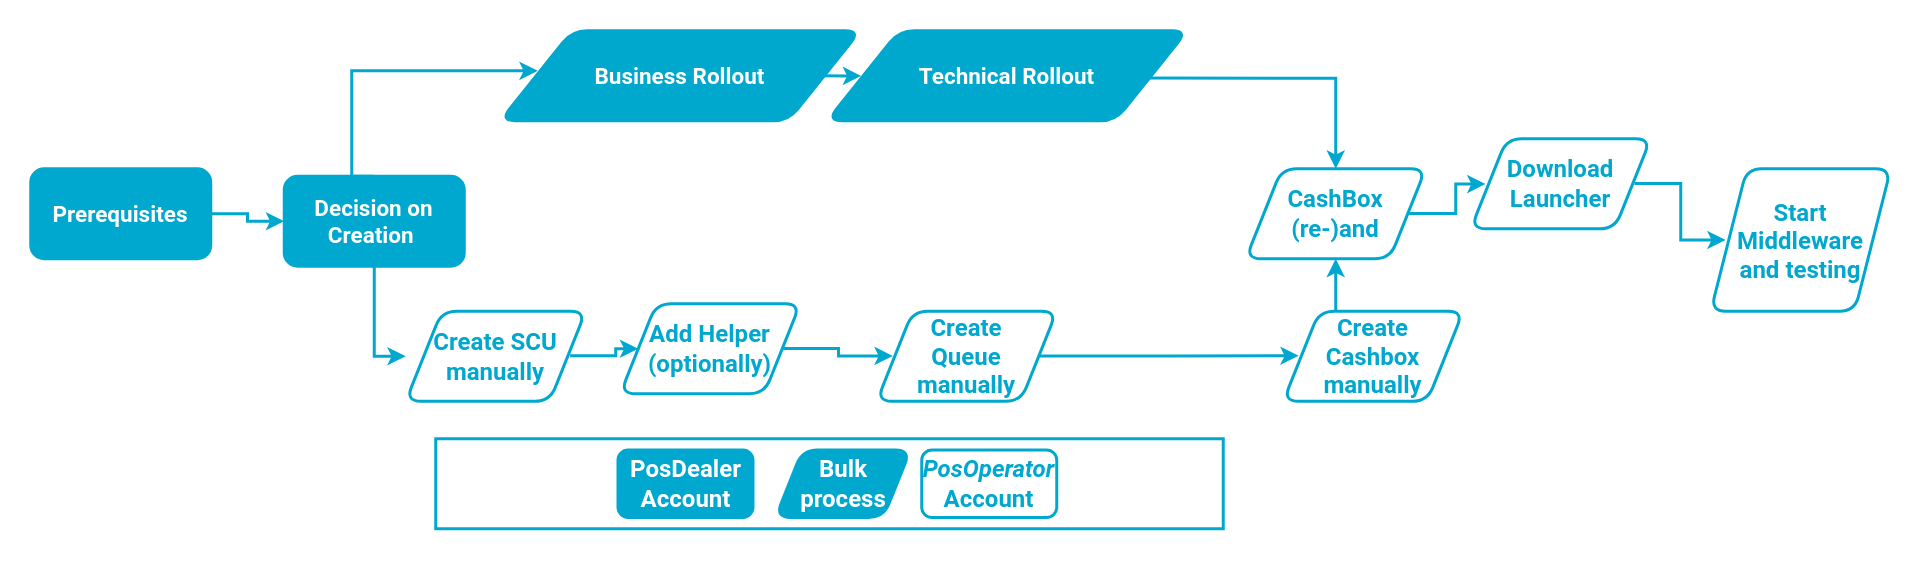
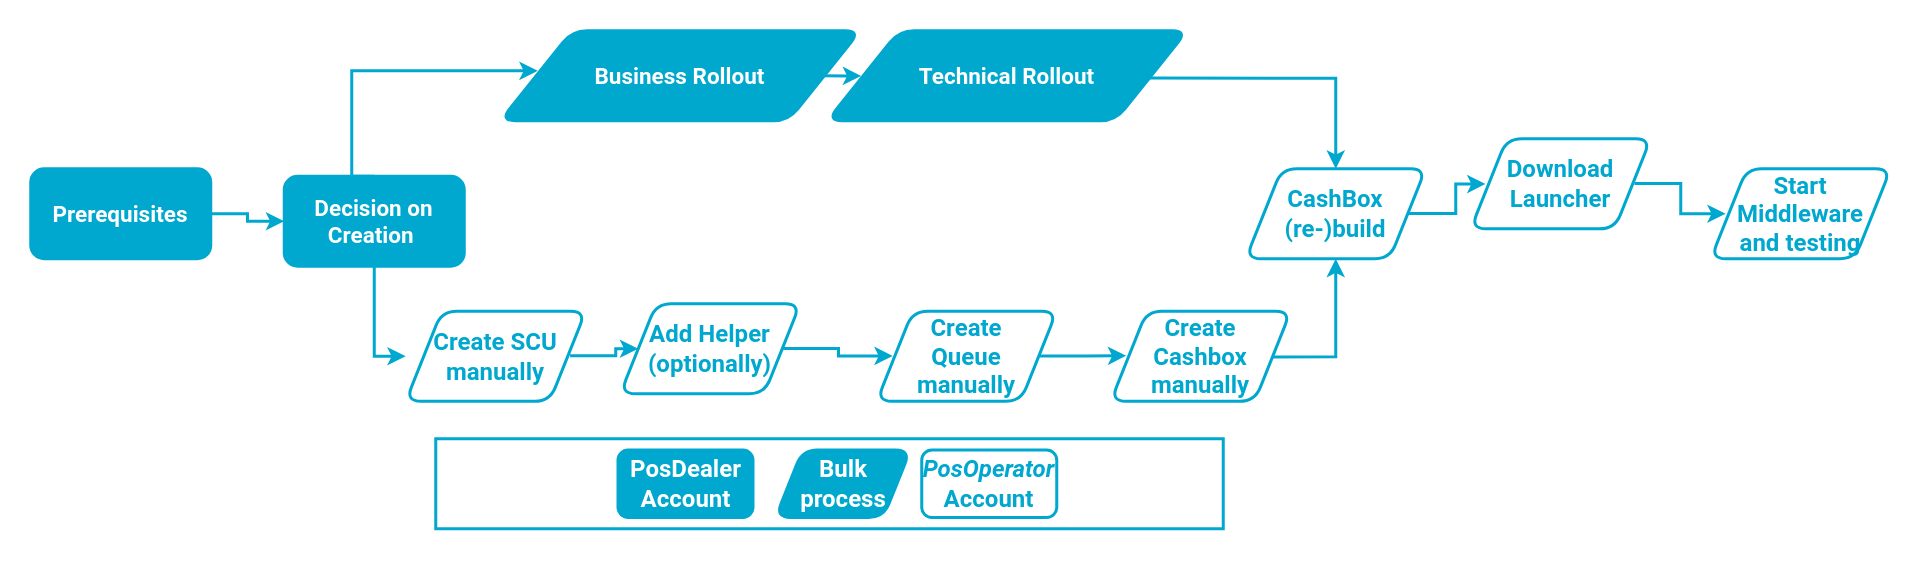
- <mxCell id="16" value="CashBox &lt;br&gt;(re-)and" style="shape=parallelogram;whiteSpace=wrap;html=1;rounded=1;fontFamily=Roboto;fontStyle=1;fontSize=16;fontColor=#00A7CE;strokeColor=#00A7CE;strokeWidth=2;" parent="1" vertex="1"><mxGeometry x="830" y="112" width="120" height="60" as="geometry" /></mxCell>
+ <mxCell id="16" value="CashBox &lt;br&gt;(re-)build" style="shape=parallelogram;whiteSpace=wrap;html=1;rounded=1;fontFamily=Roboto;fontStyle=1;fontSize=16;fontColor=#00A7CE;strokeColor=#00A7CE;strokeWidth=2;" parent="1" vertex="1"><mxGeometry x="830" y="112" width="120" height="60" as="geometry" /></mxCell>
- <mxCell id="23" value="&lt;div&gt;Start Middleware&lt;/div&gt;&lt;div&gt;and testing&lt;/div&gt;" style="shape=parallelogram;whiteSpace=wrap;html=1;rounded=1;fontFamily=Roboto;fontStyle=1;fontSize=16;fontColor=#00A7CE;strokeColor=#00A7CE;strokeWidth=2;" vertex="1" parent="1"><mxGeometry x="1140" y="112" width="120" height="95" as="geometry" /></mxCell>
+ <mxCell id="23" value="&lt;div&gt;Start Middleware&lt;/div&gt;&lt;div&gt;and testing&lt;/div&gt;" style="shape=parallelogram;whiteSpace=wrap;html=1;rounded=1;fontFamily=Roboto;fontStyle=1;fontSize=16;fontColor=#00A7CE;strokeColor=#00A7CE;strokeWidth=2;" vertex="1" parent="1"><mxGeometry x="1140" y="112" width="120" height="60" as="geometry" /></mxCell>
- <mxCell id="14" value="&lt;div&gt;Create&lt;br&gt;Cashbox&lt;/div&gt;&lt;div&gt;manually&lt;/div&gt;" style="shape=parallelogram;whiteSpace=wrap;html=1;rounded=1;fontFamily=Roboto;fontStyle=1;fontSize=16;fontColor=#00A7CE;strokeColor=#00A7CE;strokeWidth=2;" parent="1" vertex="1"><mxGeometry x="855" y="207" width="120" height="60" as="geometry" /></mxCell>
+ <mxCell id="14" value="&lt;div&gt;Create&lt;br&gt;Cashbox&lt;/div&gt;&lt;div&gt;manually&lt;/div&gt;" style="shape=parallelogram;whiteSpace=wrap;html=1;rounded=1;fontFamily=Roboto;fontStyle=1;fontSize=16;fontColor=#00A7CE;strokeColor=#00A7CE;strokeWidth=2;" parent="1" vertex="1"><mxGeometry x="740" y="207" width="120" height="60" as="geometry" /></mxCell>
